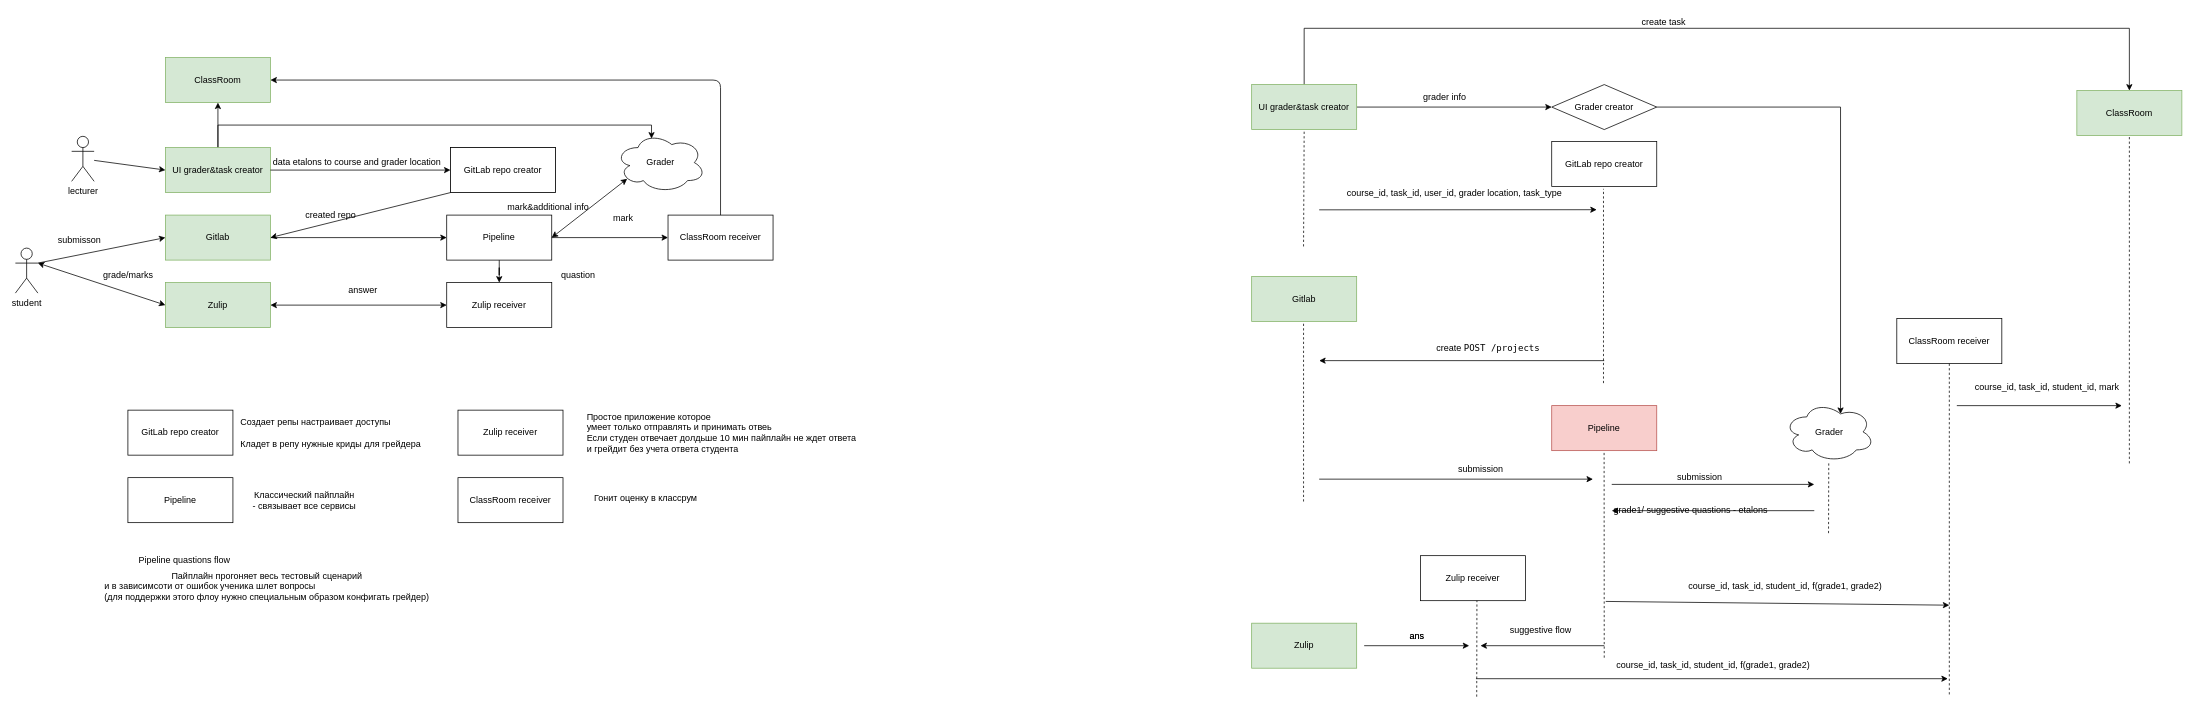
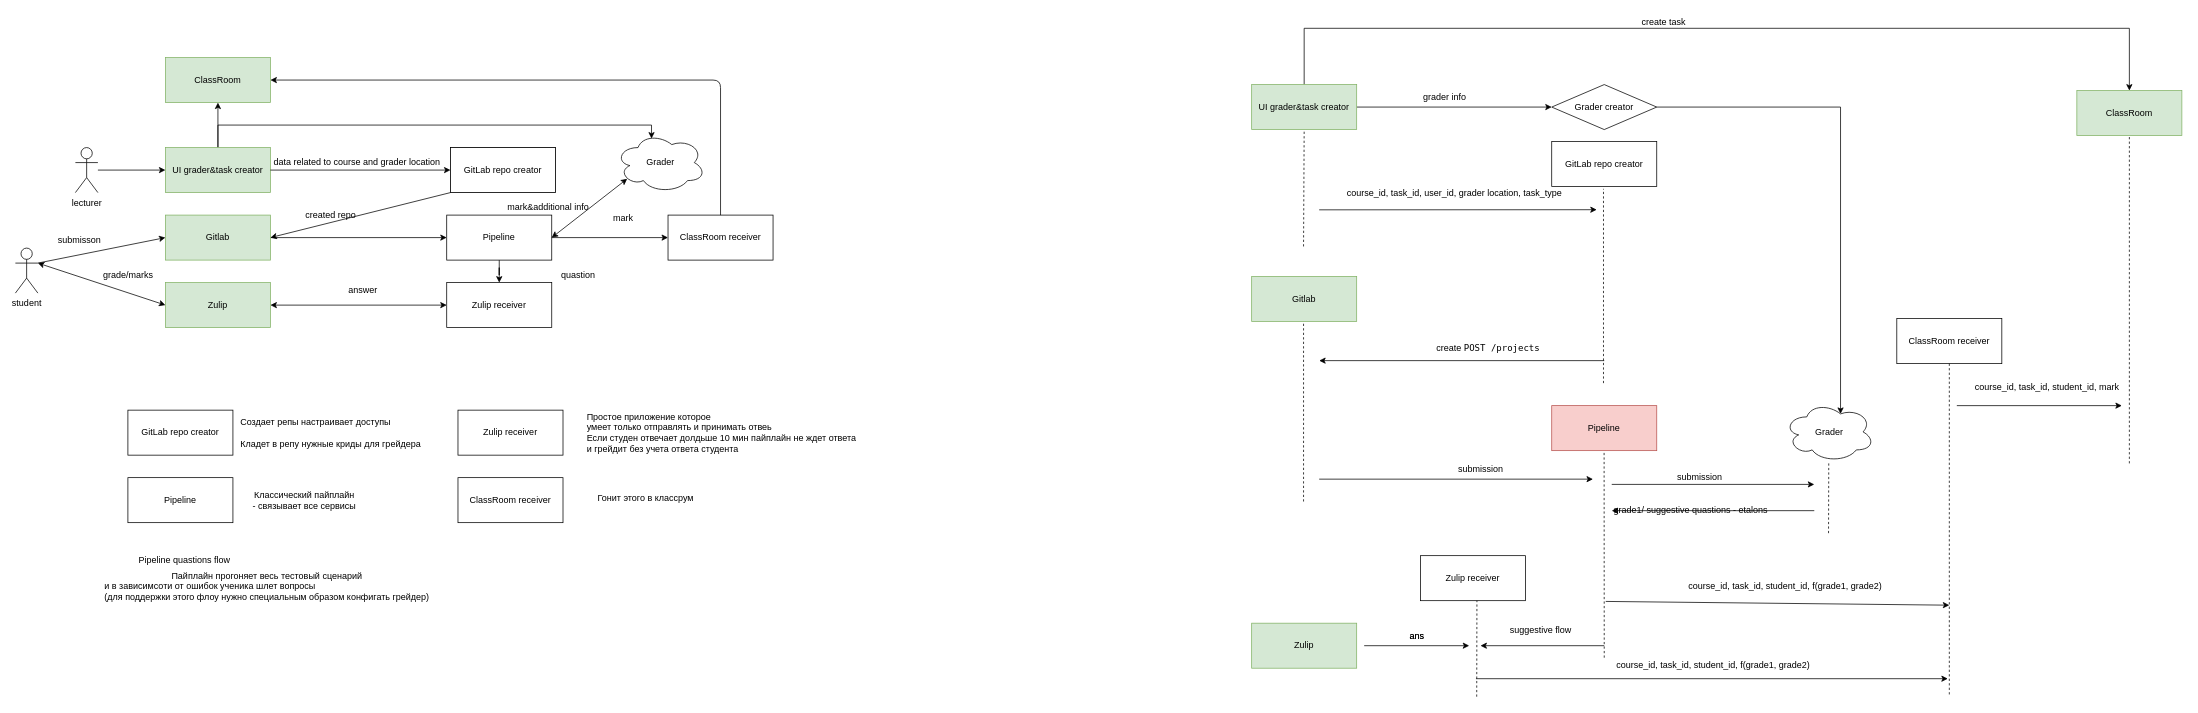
- <mxCell id="2" value="&lt;span class=&quot;gt-baf-term-text&quot;&gt;&lt;span class=&quot;gt-baf-cell gt-baf-word-clickable&quot;&gt;lecturer&lt;/span&gt;&lt;/span&gt;" style="shape=umlActor;verticalLabelPosition=bottom;labelBackgroundColor=#ffffff;verticalAlign=top;html=1;outlineConnect=0;" parent="1" vertex="1"><mxGeometry x="95" y="181" width="30" height="60" as="geometry" /></mxCell>
+ <mxCell id="2" value="&lt;span class=&quot;gt-baf-term-text&quot;&gt;&lt;span class=&quot;gt-baf-cell gt-baf-word-clickable&quot;&gt;lecturer&lt;/span&gt;&lt;/span&gt;" style="shape=umlActor;verticalLabelPosition=bottom;labelBackgroundColor=#ffffff;verticalAlign=top;html=1;outlineConnect=0;" parent="1" vertex="1"><mxGeometry y="196" width="30" height="60" as="geometry" x="100" /></mxCell>
- <mxCell id="18" value="data etalons to course and grader location" style="text;html=1;align=center;verticalAlign=middle;resizable=0;points=[];autosize=1;" parent="1" vertex="1"><mxGeometry x="355" y="206" width="240" height="20" as="geometry" /></mxCell>
+ <mxCell id="18" value="data related to course and grader location" style="text;html=1;align=center;verticalAlign=middle;resizable=0;points=[];autosize=1;" parent="1" vertex="1"><mxGeometry x="355" y="206" width="240" height="20" as="geometry" /></mxCell>
- <mxCell id="43" value="Гонит оценку в классрум" style="text;html=1;align=center;verticalAlign=middle;resizable=0;points=[];autosize=1;" vertex="1" parent="1"><mxGeometry x="785" y="654" width="150" height="20" as="geometry" /></mxCell>
+ <mxCell id="43" value="Гонит этого в классрум" style="text;html=1;align=center;verticalAlign=middle;resizable=0;points=[];autosize=1;" vertex="1" parent="1"><mxGeometry x="785" y="654" width="150" height="20" as="geometry" /></mxCell>
